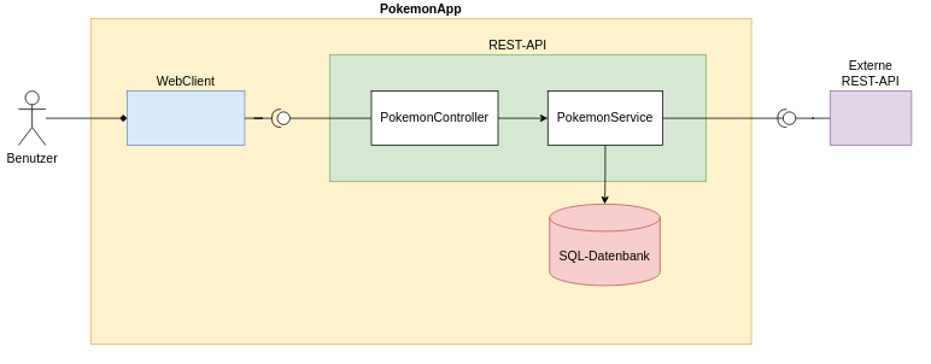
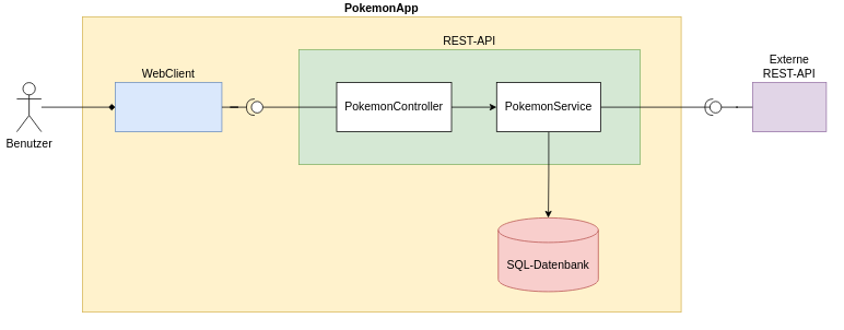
- <mxCell id="15" value="SQL-Datenbank" style="shape=cylinder3;whiteSpace=wrap;html=1;boundedLbl=1;backgroundOutline=1;size=15;labelPosition=center;verticalLabelPosition=middle;align=center;verticalAlign=middle;fillColor=#f8cecc;strokeColor=#b85450;fontSize=14;fontStyle=0" vertex="1" parent="1"><mxGeometry x="607" y="225" width="122" height="90" as="geometry" /></mxCell>
+ <mxCell id="15" value="SQL-Datenbank" style="shape=cylinder3;whiteSpace=wrap;html=1;boundedLbl=1;backgroundOutline=1;size=15;labelPosition=center;verticalLabelPosition=middle;align=center;verticalAlign=middle;fillColor=#f8cecc;strokeColor=#b85450;fontSize=14;fontStyle=0" vertex="1" parent="1"><mxGeometry x="607" y="265" width="122" height="90" as="geometry" /></mxCell>
